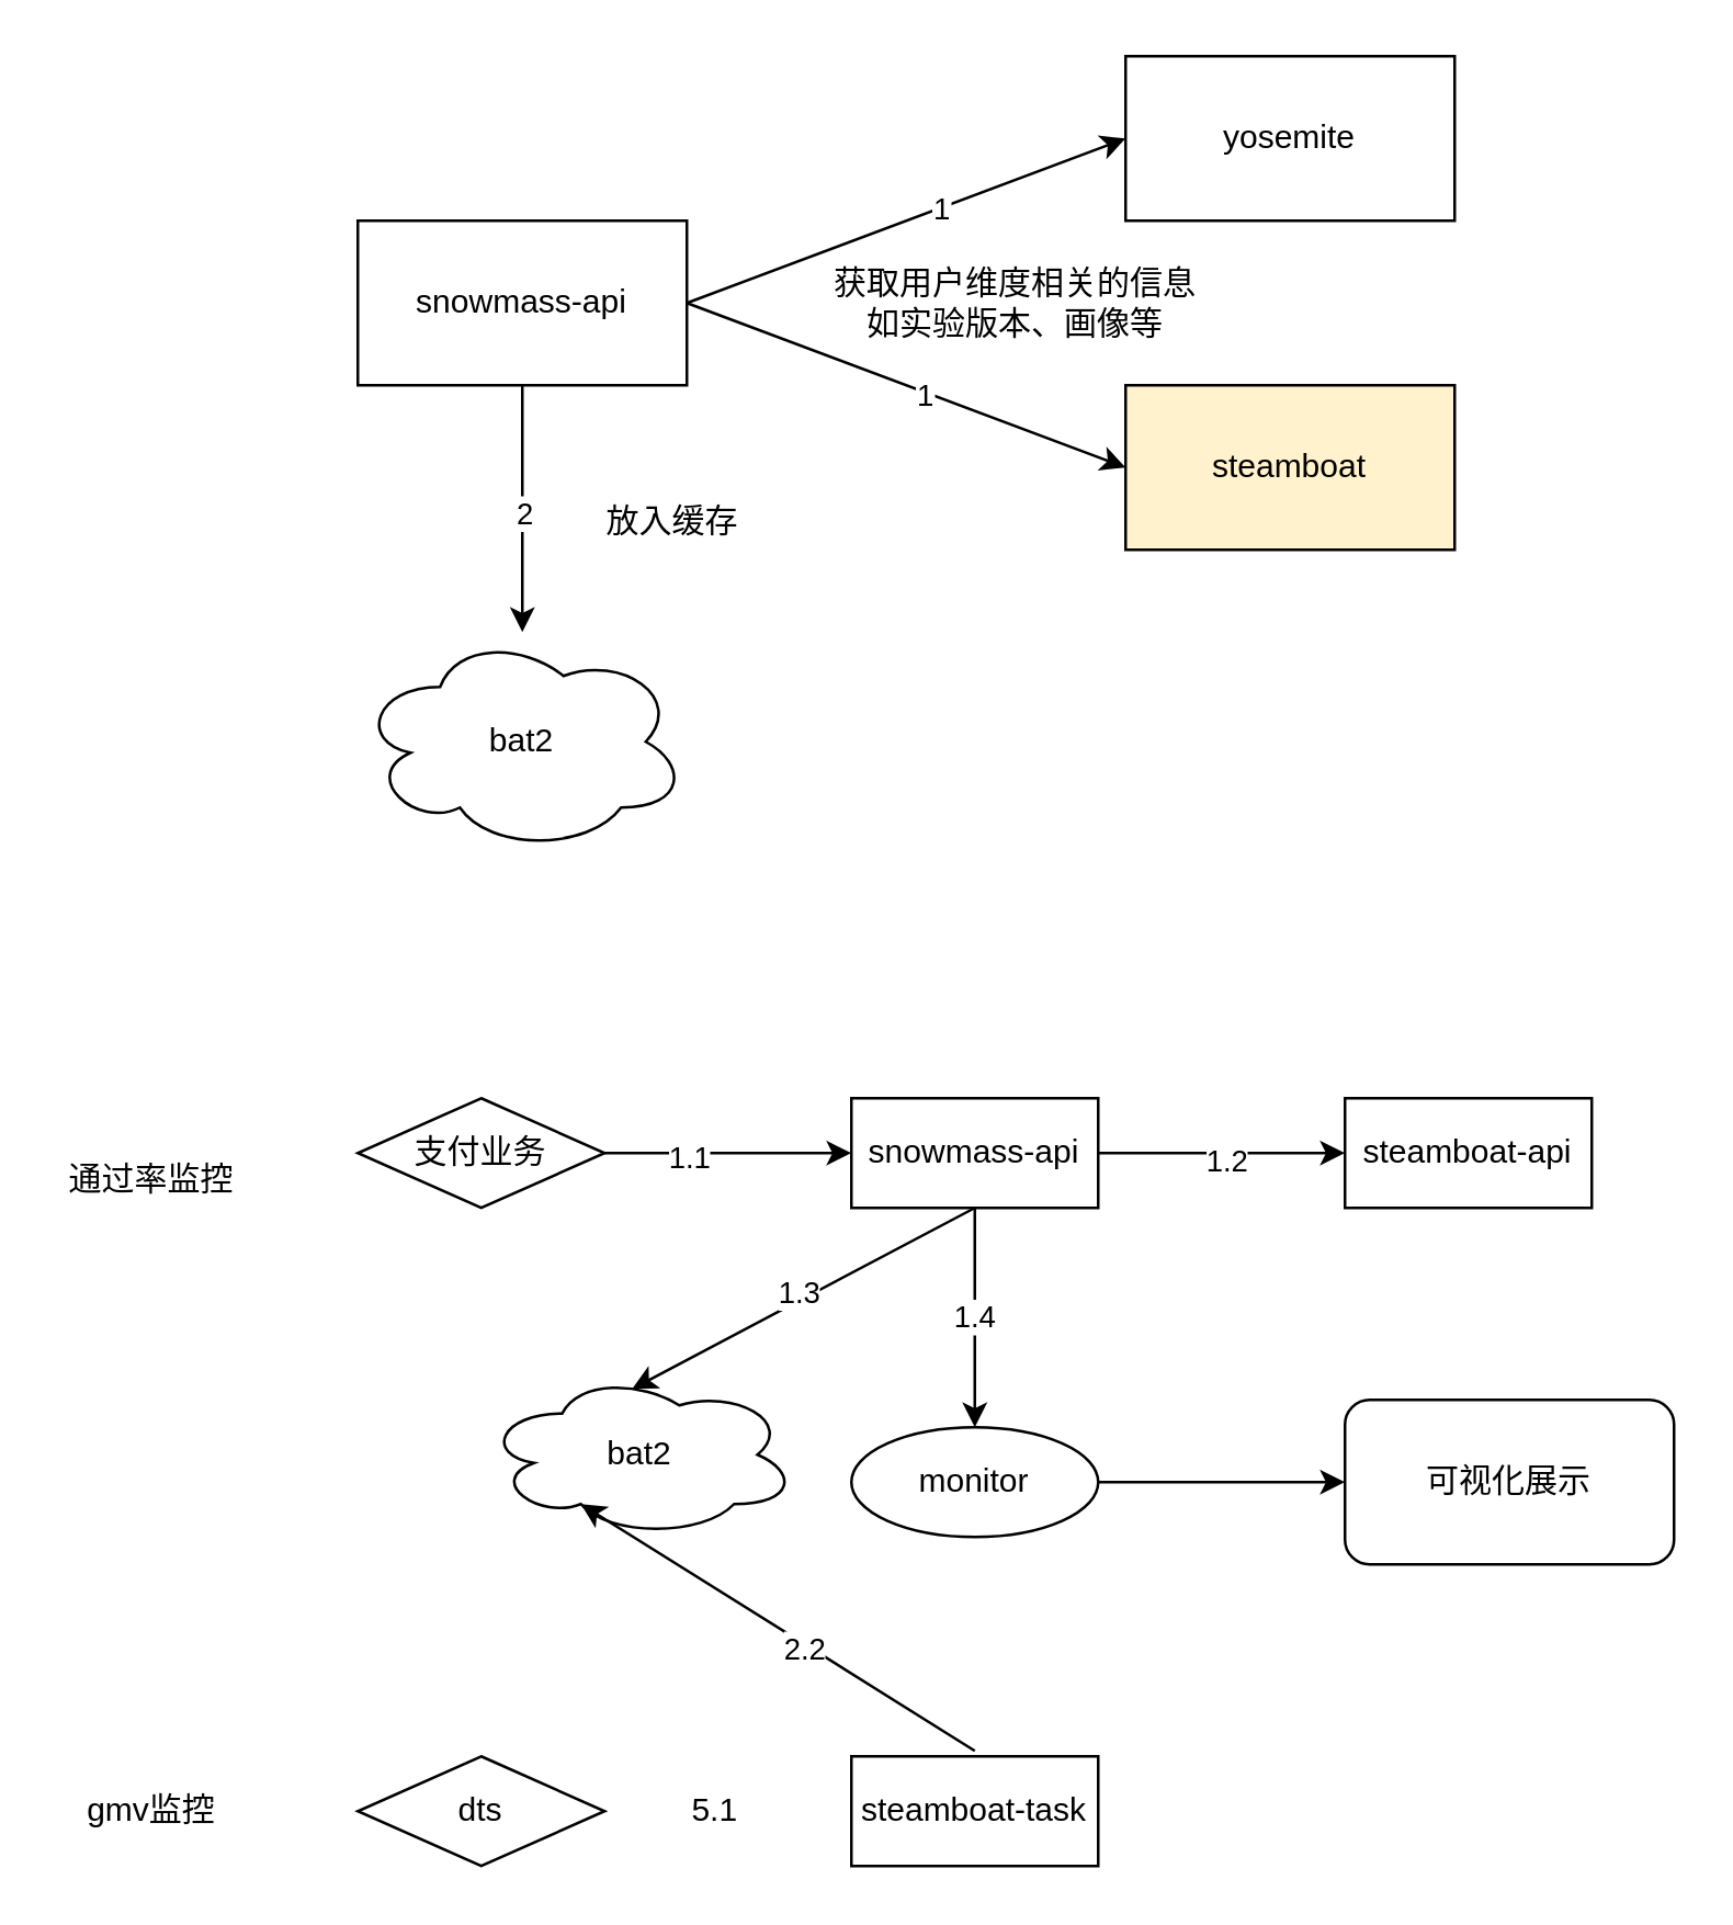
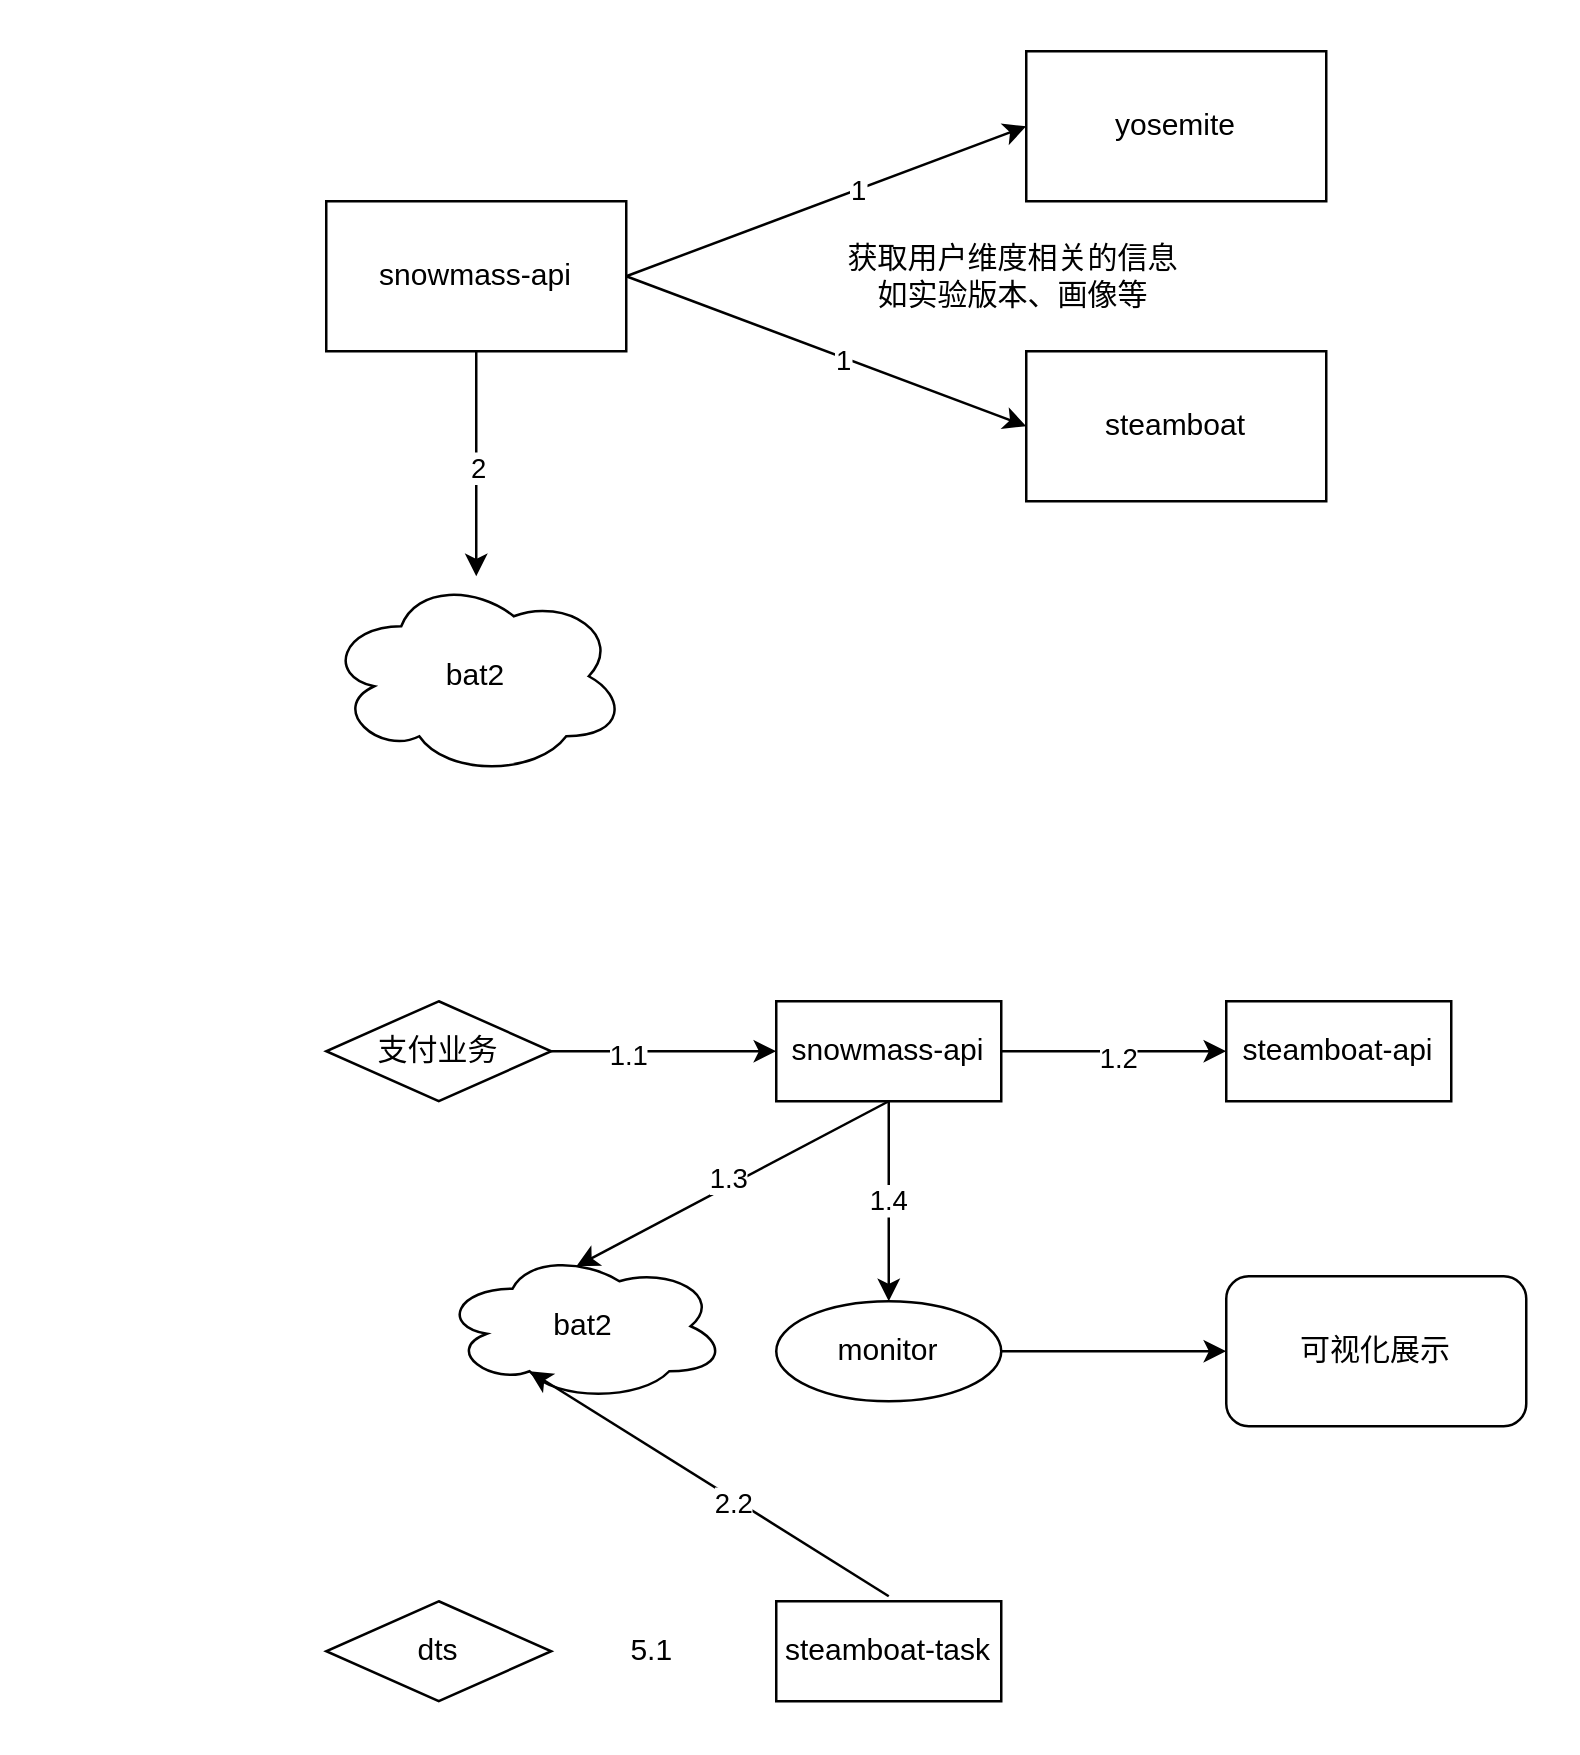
- <mxCell id="12" value="获取用户维度相关的信息&lt;br&gt;如实验版本、画像等" style="text;html=1;strokeColor=none;fillColor=none;align=center;verticalAlign=middle;whiteSpace=wrap;rounded=0;" parent="1" vertex="1"><mxGeometry x="295" y="100" width="150" height="20" as="geometry" /></mxCell>
+ <mxCell id="12" value="获取用户维度相关的信息&lt;br&gt;如实验版本、画像等" style="text;html=1;strokeColor=none;fillColor=none;align=center;verticalAlign=middle;whiteSpace=wrap;rounded=0;" parent="1" vertex="1"><mxGeometry x="330" y="100" width="150" height="20" as="geometry" /></mxCell>
- <mxCell id="6" value="steamboat" style="rounded=0;whiteSpace=wrap;html=1;fillColor=#fff2cc;" parent="1" vertex="1"><mxGeometry x="410" y="140" width="120" height="60" as="geometry" /></mxCell>
+ <mxCell id="6" value="steamboat" style="rounded=0;whiteSpace=wrap;html=1;" parent="1" vertex="1"><mxGeometry x="410" y="140" width="120" height="60" as="geometry" /></mxCell>
- <mxCell id="13" value="放入缓存" style="text;html=1;strokeColor=none;fillColor=none;align=center;verticalAlign=middle;whiteSpace=wrap;rounded=0;" parent="1" vertex="1"><mxGeometry x="210" y="180" width="70" height="20" as="geometry" /></mxCell>
- <mxCell id="32" value="通过率监控" style="text;html=1;strokeColor=none;fillColor=none;align=center;verticalAlign=middle;whiteSpace=wrap;rounded=0;" parent="1" vertex="1"><mxGeometry x="20" y="420" width="70" height="20" as="geometry" /></mxCell>
- <mxCell id="33" value="gmv监控" style="text;html=1;strokeColor=none;fillColor=none;align=center;verticalAlign=middle;whiteSpace=wrap;rounded=0;" parent="1" vertex="1"><mxGeometry x="20" y="650" width="70" height="20" as="geometry" /></mxCell>
